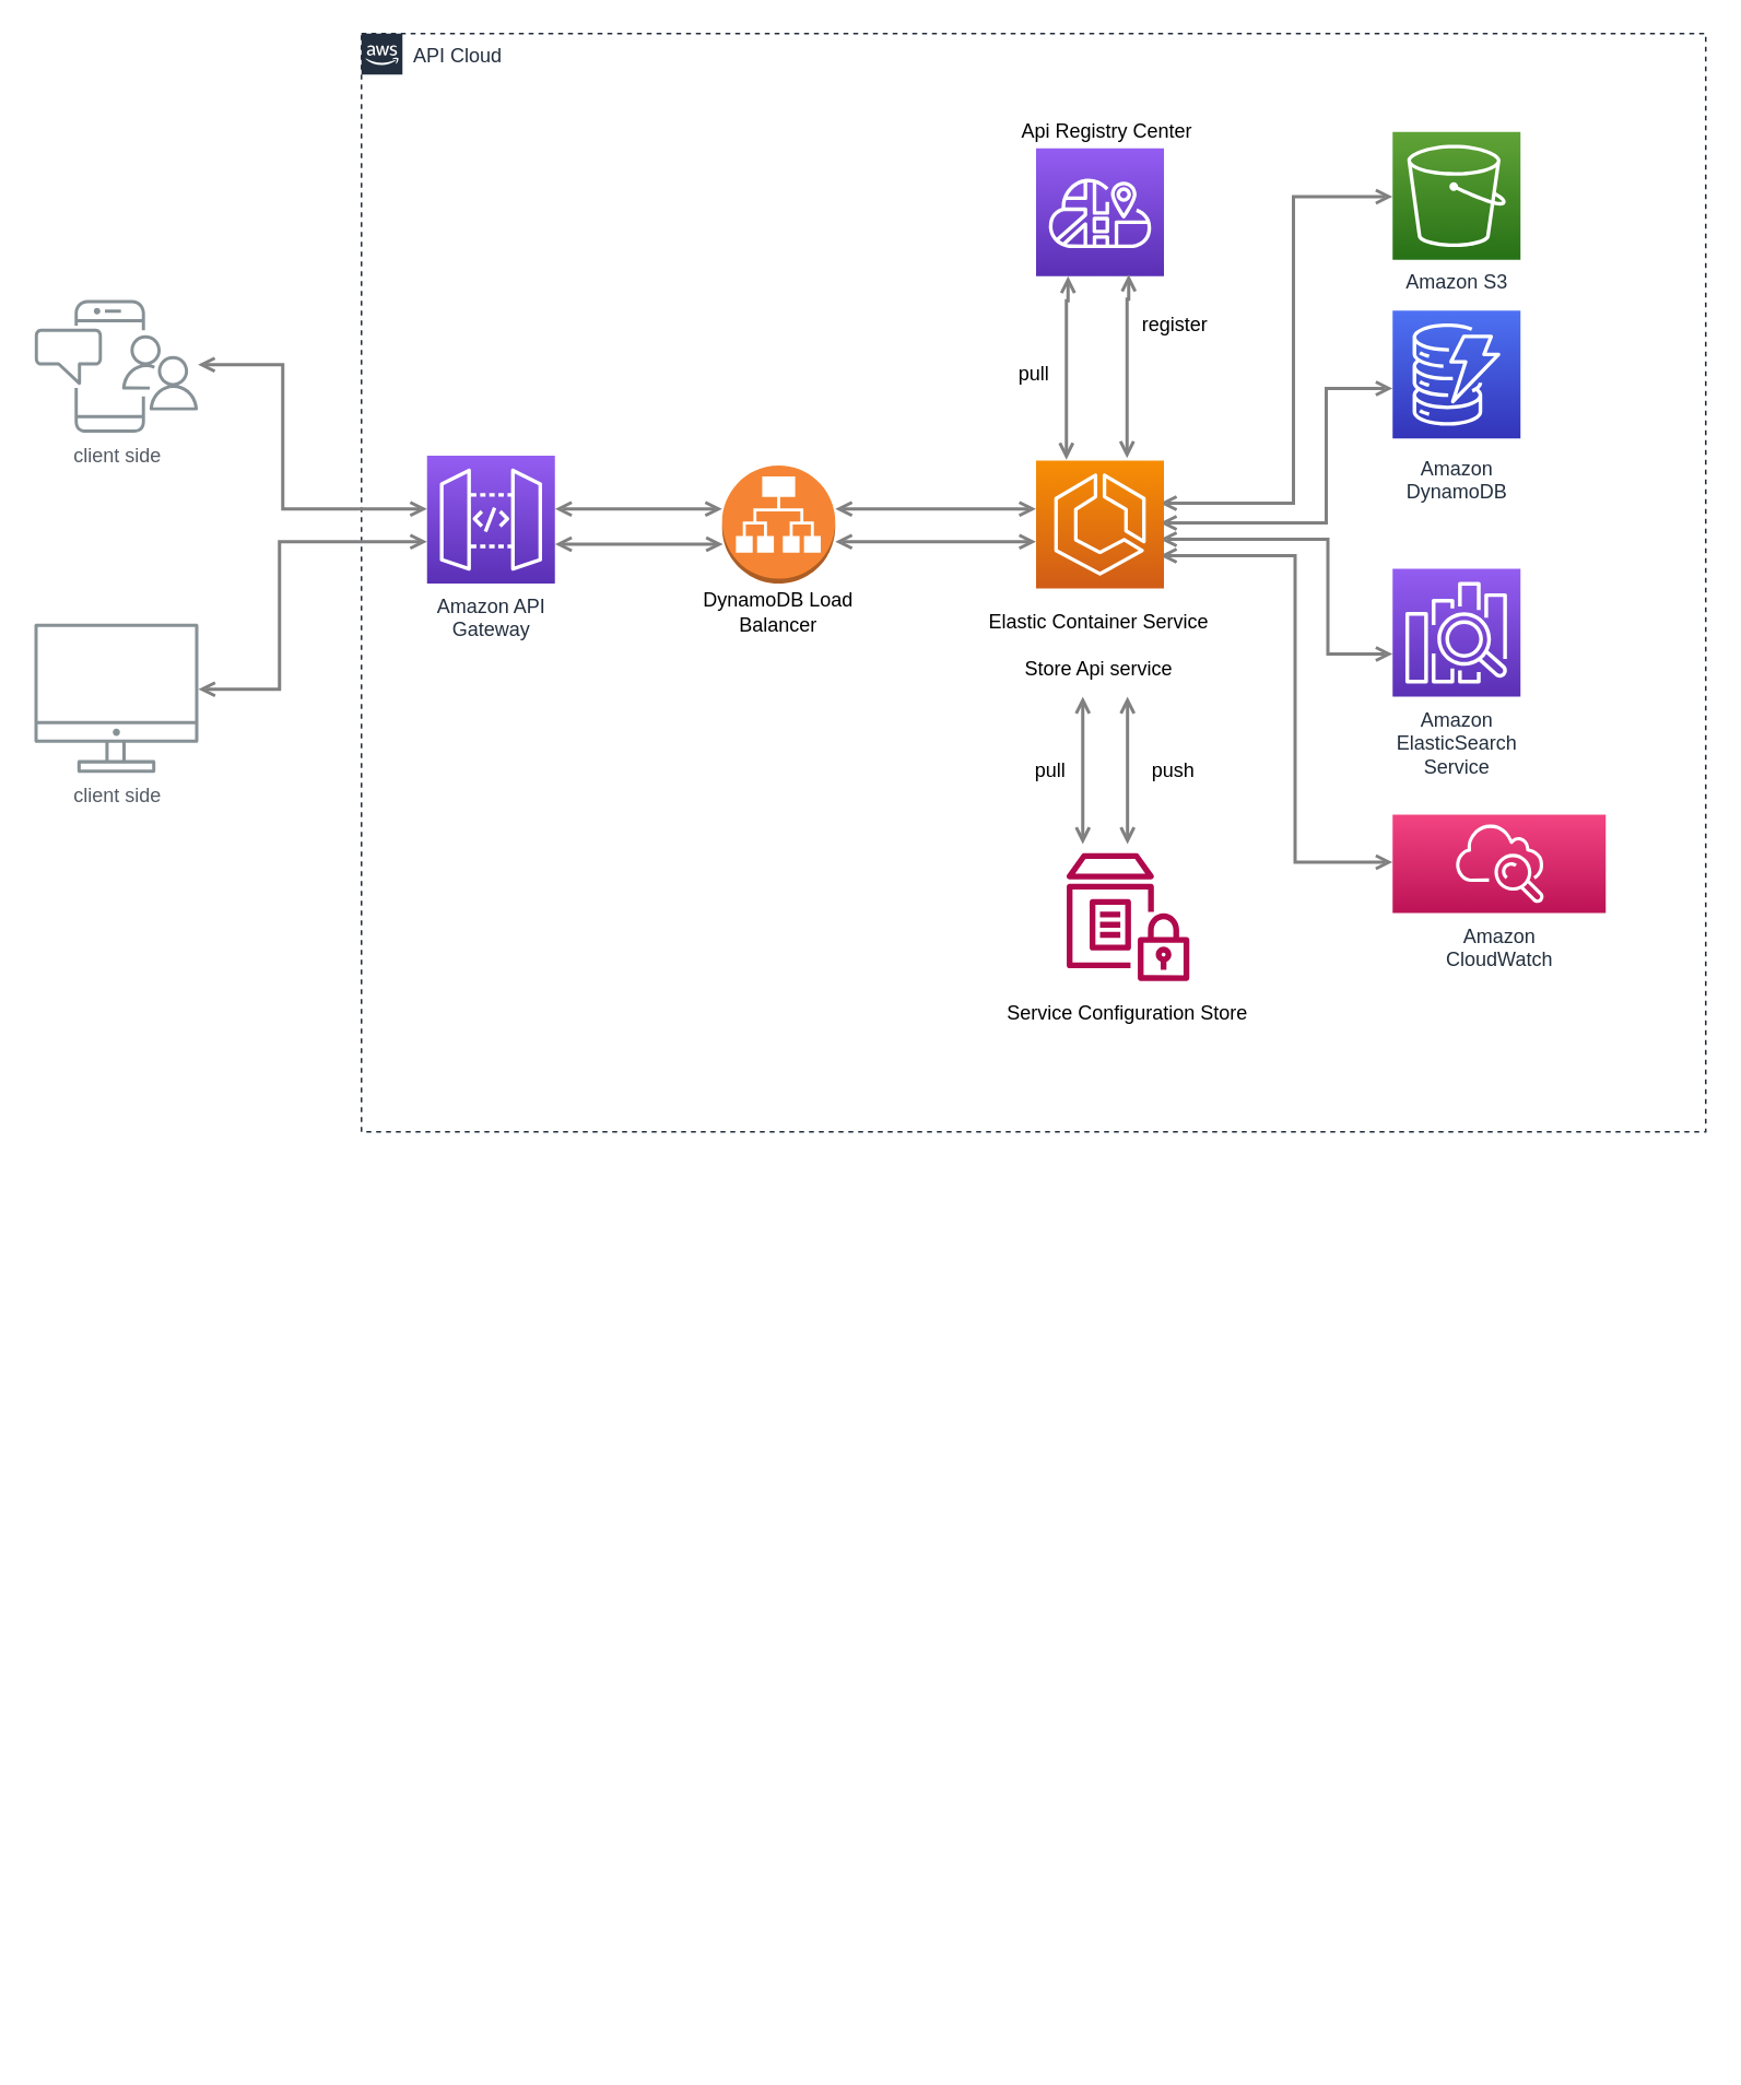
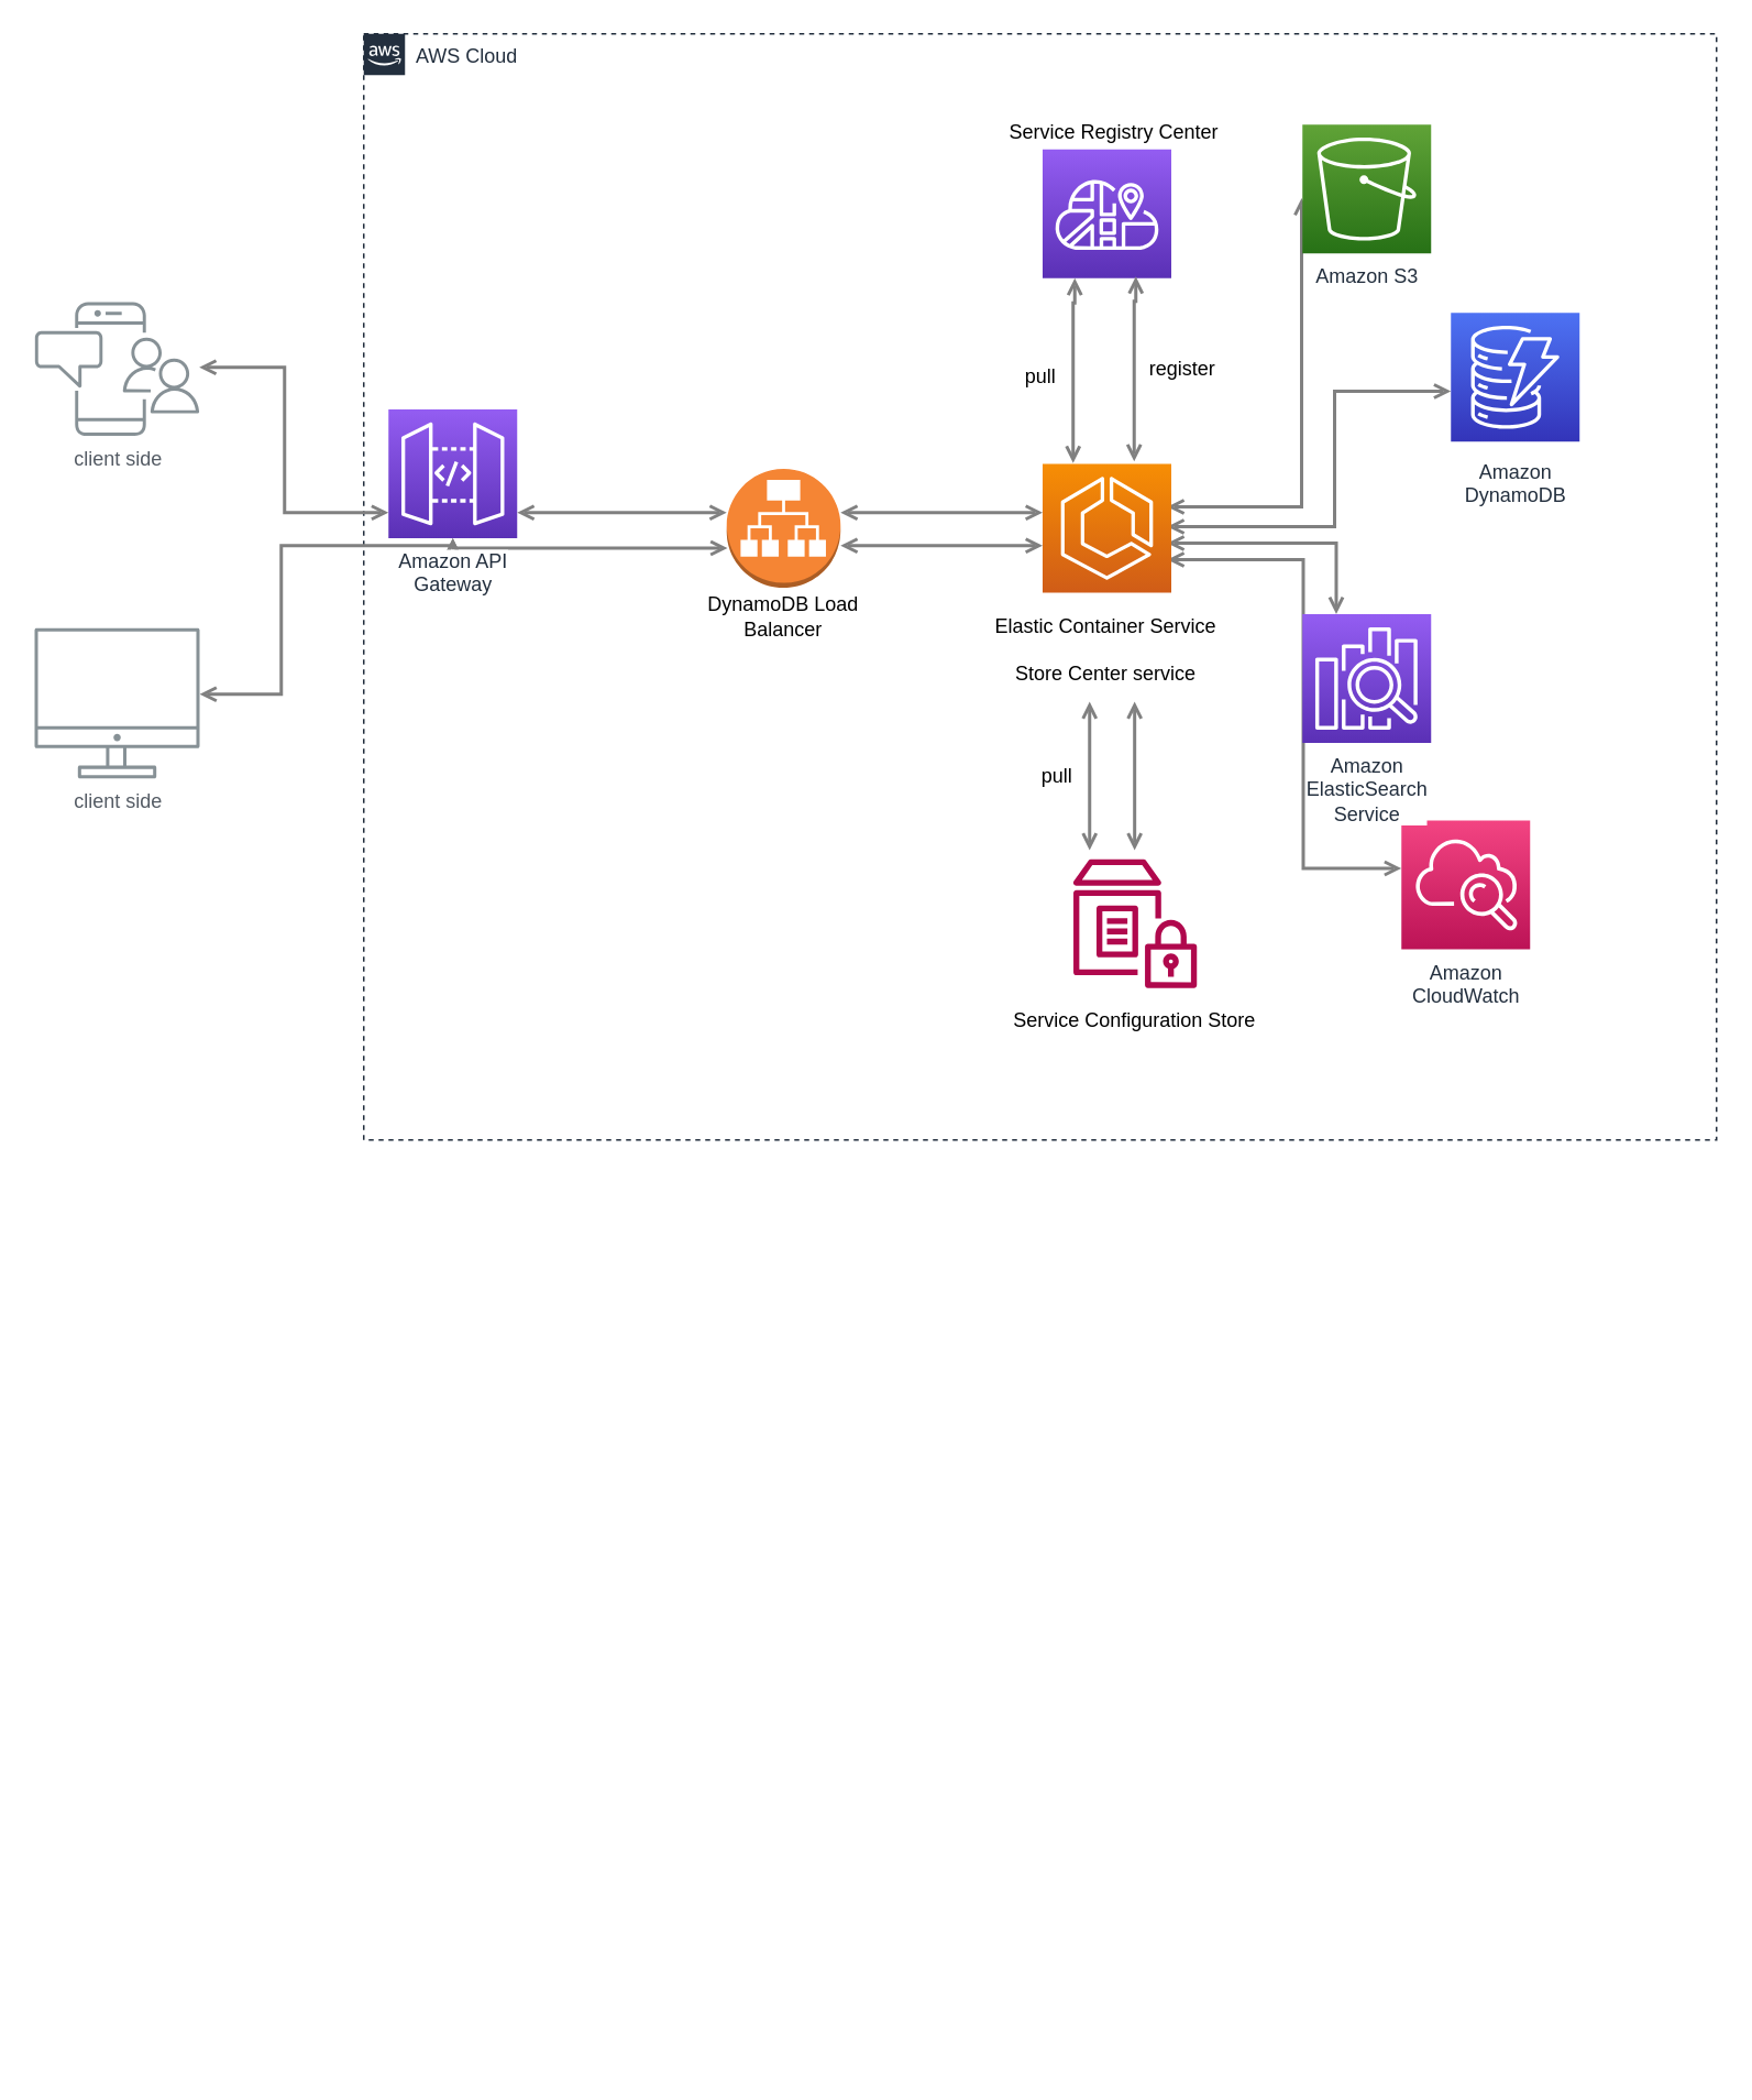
- <mxCell id="2" value="API Cloud" style="points=[[0,0],[0.25,0],[0.5,0],[0.75,0],[1,0],[1,0.25],[1,0.5],[1,0.75],[1,1],[0.75,1],[0.5,1],[0.25,1],[0,1],[0,0.75],[0,0.5],[0,0.25]];outlineConnect=0;gradientColor=none;html=1;whiteSpace=wrap;fontSize=12;fontStyle=0;container=0;pointerEvents=0;collapsible=0;recursiveResize=0;shape=mxgraph.aws4.group;grIcon=mxgraph.aws4.group_aws_cloud_alt;strokeColor=#232F3E;fillColor=none;verticalAlign=top;align=left;spacingLeft=30;fontColor=#232F3E;dashed=1;" vertex="1" parent="1"><mxGeometry x="220" y="20" width="820" height="670" as="geometry" /></mxCell>
+ <mxCell id="2" value="AWS Cloud" style="points=[[0,0],[0.25,0],[0.5,0],[0.75,0],[1,0],[1,0.25],[1,0.5],[1,0.75],[1,1],[0.75,1],[0.5,1],[0.25,1],[0,1],[0,0.75],[0,0.5],[0,0.25]];outlineConnect=0;gradientColor=none;html=1;whiteSpace=wrap;fontSize=12;fontStyle=0;container=0;pointerEvents=0;collapsible=0;recursiveResize=0;shape=mxgraph.aws4.group;grIcon=mxgraph.aws4.group_aws_cloud_alt;strokeColor=#232F3E;fillColor=none;verticalAlign=top;align=left;spacingLeft=30;fontColor=#232F3E;dashed=1;" vertex="1" parent="1"><mxGeometry x="220" y="20" width="820" height="670" as="geometry" /></mxCell>
- <mxCell id="27" value="Api Registry Center" style="text;html=1;strokeColor=none;fillColor=none;align=center;verticalAlign=middle;whiteSpace=wrap;rounded=0;dashed=1;" vertex="1" parent="1"><mxGeometry x="600" y="60" width="149.5" height="40" as="geometry" /></mxCell>
+ <mxCell id="27" value="Service Registry Center" style="text;html=1;strokeColor=none;fillColor=none;align=center;verticalAlign=middle;whiteSpace=wrap;rounded=0;dashed=1;" vertex="1" parent="1"><mxGeometry x="600" y="60" width="149.5" height="40" as="geometry" /></mxCell>
- <mxCell id="14" value="Amazon S3" style="outlineConnect=0;fontColor=#232F3E;gradientColor=#60A337;gradientDirection=north;fillColor=#277116;strokeColor=#ffffff;dashed=0;verticalLabelPosition=bottom;verticalAlign=top;align=center;html=1;fontSize=12;fontStyle=0;aspect=fixed;shape=mxgraph.aws4.resourceIcon;resIcon=mxgraph.aws4.s3;labelBackgroundColor=#ffffff;" parent="1" vertex="1"><mxGeometry x="849" y="80" width="78" height="78" as="geometry" /></mxCell>
+ <mxCell id="14" value="Amazon S3" style="outlineConnect=0;fontColor=#232F3E;gradientColor=#60A337;gradientDirection=north;fillColor=#277116;strokeColor=#ffffff;dashed=0;verticalLabelPosition=bottom;verticalAlign=top;align=center;html=1;fontSize=12;fontStyle=0;aspect=fixed;shape=mxgraph.aws4.resourceIcon;resIcon=mxgraph.aws4.s3;labelBackgroundColor=#ffffff;" parent="1" vertex="1"><mxGeometry x="789" y="75" width="78" height="78" as="geometry" /></mxCell>
- <mxCell id="32" value="register" style="text;html=1;align=center;verticalAlign=middle;resizable=0;points=[];autosize=1;strokeColor=none;fillColor=none;" vertex="1" parent="1"><mxGeometry x="686" y="183" width="60" height="30" as="geometry" /></mxCell>
+ <mxCell id="32" value="register" style="text;html=1;align=center;verticalAlign=middle;resizable=0;points=[];autosize=1;strokeColor=none;fillColor=none;" vertex="1" parent="1"><mxGeometry x="686" y="208" width="60" height="30" as="geometry" /></mxCell>
- <mxCell id="15" value="Amazon&lt;br&gt;DynamoDB&lt;br&gt;" style="outlineConnect=0;fontColor=#232F3E;gradientColor=#4D72F3;gradientDirection=north;fillColor=#3334B9;strokeColor=#ffffff;dashed=0;verticalLabelPosition=bottom;verticalAlign=top;align=center;html=1;fontSize=12;fontStyle=0;aspect=fixed;shape=mxgraph.aws4.resourceIcon;resIcon=mxgraph.aws4.dynamodb;labelBackgroundColor=#ffffff;spacingTop=5;" parent="1" vertex="1"><mxGeometry x="849" y="189" width="78" height="78" as="geometry" /></mxCell>
+ <mxCell id="15" value="Amazon&lt;br&gt;DynamoDB&lt;br&gt;" style="outlineConnect=0;fontColor=#232F3E;gradientColor=#4D72F3;gradientDirection=north;fillColor=#3334B9;strokeColor=#ffffff;dashed=0;verticalLabelPosition=bottom;verticalAlign=top;align=center;html=1;fontSize=12;fontStyle=0;aspect=fixed;shape=mxgraph.aws4.resourceIcon;resIcon=mxgraph.aws4.dynamodb;labelBackgroundColor=#ffffff;spacingTop=5;" parent="1" vertex="1"><mxGeometry x="879" y="189" width="78" height="78" as="geometry" /></mxCell>
- <mxCell id="8" value="Amazon API&lt;br&gt;Gateway&lt;br&gt;" style="outlineConnect=0;fontColor=#232F3E;gradientColor=#945DF2;gradientDirection=north;fillColor=#5A30B5;strokeColor=#ffffff;dashed=0;verticalLabelPosition=bottom;verticalAlign=top;align=center;html=1;fontSize=12;fontStyle=0;aspect=fixed;shape=mxgraph.aws4.resourceIcon;resIcon=mxgraph.aws4.api_gateway;labelBackgroundColor=#ffffff;" parent="1" vertex="1"><mxGeometry x="260" y="277.5" width="78" height="78" as="geometry" /></mxCell>
+ <mxCell id="8" value="Amazon API&lt;br&gt;Gateway&lt;br&gt;" style="outlineConnect=0;fontColor=#232F3E;gradientColor=#945DF2;gradientDirection=north;fillColor=#5A30B5;strokeColor=#ffffff;dashed=0;verticalLabelPosition=bottom;verticalAlign=top;align=center;html=1;fontSize=12;fontStyle=0;aspect=fixed;shape=mxgraph.aws4.resourceIcon;resIcon=mxgraph.aws4.api_gateway;labelBackgroundColor=#ffffff;" parent="1" vertex="1"><mxGeometry x="235" y="247.5" width="78" height="78" as="geometry" /></mxCell>
- <mxCell id="17" value="Amazon&lt;br&gt;ElasticSearch&lt;br&gt;Service&lt;br&gt;" style="outlineConnect=0;fontColor=#232F3E;gradientColor=#945DF2;gradientDirection=north;fillColor=#5A30B5;strokeColor=#ffffff;dashed=0;verticalLabelPosition=bottom;verticalAlign=top;align=center;html=1;fontSize=12;fontStyle=0;aspect=fixed;shape=mxgraph.aws4.resourceIcon;resIcon=mxgraph.aws4.elasticsearch_service;labelBackgroundColor=#ffffff;" parent="1" vertex="1"><mxGeometry x="849" y="346.5" width="78" height="78" as="geometry" /></mxCell>
+ <mxCell id="17" value="Amazon&lt;br&gt;ElasticSearch&lt;br&gt;Service&lt;br&gt;" style="outlineConnect=0;fontColor=#232F3E;gradientColor=#945DF2;gradientDirection=north;fillColor=#5A30B5;strokeColor=#ffffff;dashed=0;verticalLabelPosition=bottom;verticalAlign=top;align=center;html=1;fontSize=12;fontStyle=0;aspect=fixed;shape=mxgraph.aws4.resourceIcon;resIcon=mxgraph.aws4.elasticsearch_service;labelBackgroundColor=#ffffff;" parent="1" vertex="1"><mxGeometry x="789" y="371.5" width="78" height="78" as="geometry" /></mxCell>
- <mxCell id="20" value="Elastic Container Service&lt;br&gt;&lt;br&gt;Store Api service" style="text;html=1;strokeColor=none;fillColor=none;align=center;verticalAlign=middle;whiteSpace=wrap;rounded=0;dashed=1;" vertex="1" parent="19"><mxGeometry y="78" width="140" height="72" as="geometry" /></mxCell>
+ <mxCell id="20" value="Elastic Container Service&lt;br&gt;&lt;br&gt;Store Center service" style="text;html=1;strokeColor=none;fillColor=none;align=center;verticalAlign=middle;whiteSpace=wrap;rounded=0;dashed=1;" vertex="1" parent="19"><mxGeometry y="78" width="140" height="72" as="geometry" /></mxCell>
- <mxCell id="37" value="push" style="text;html=1;align=center;verticalAlign=middle;resizable=0;points=[];autosize=1;strokeColor=none;fillColor=none;" vertex="1" parent="1"><mxGeometry x="690" y="455" width="50" height="30" as="geometry" /></mxCell>
- <mxCell id="16" value="Amazon&lt;br&gt;CloudWatch&lt;br&gt;" style="outlineConnect=0;fontColor=#232F3E;gradientColor=#F34482;gradientDirection=north;fillColor=#BC1356;strokeColor=#ffffff;dashed=0;verticalLabelPosition=bottom;verticalAlign=top;align=center;html=1;fontSize=12;fontStyle=0;aspect=fixed;shape=mxgraph.aws4.resourceIcon;resIcon=mxgraph.aws4.cloudwatch;labelBackgroundColor=#ffffff;" parent="1" vertex="1"><mxGeometry x="849" y="496.5" width="130" height="60" as="geometry" /></mxCell>
+ <mxCell id="16" value="Amazon&lt;br&gt;CloudWatch&lt;br&gt;" style="outlineConnect=0;fontColor=#232F3E;gradientColor=#F34482;gradientDirection=north;fillColor=#BC1356;strokeColor=#ffffff;dashed=0;verticalLabelPosition=bottom;verticalAlign=top;align=center;html=1;fontSize=12;fontStyle=0;aspect=fixed;shape=mxgraph.aws4.resourceIcon;resIcon=mxgraph.aws4.cloudwatch;labelBackgroundColor=#ffffff;" parent="1" vertex="1"><mxGeometry x="849" y="496.5" width="78" height="78" as="geometry" /></mxCell>
